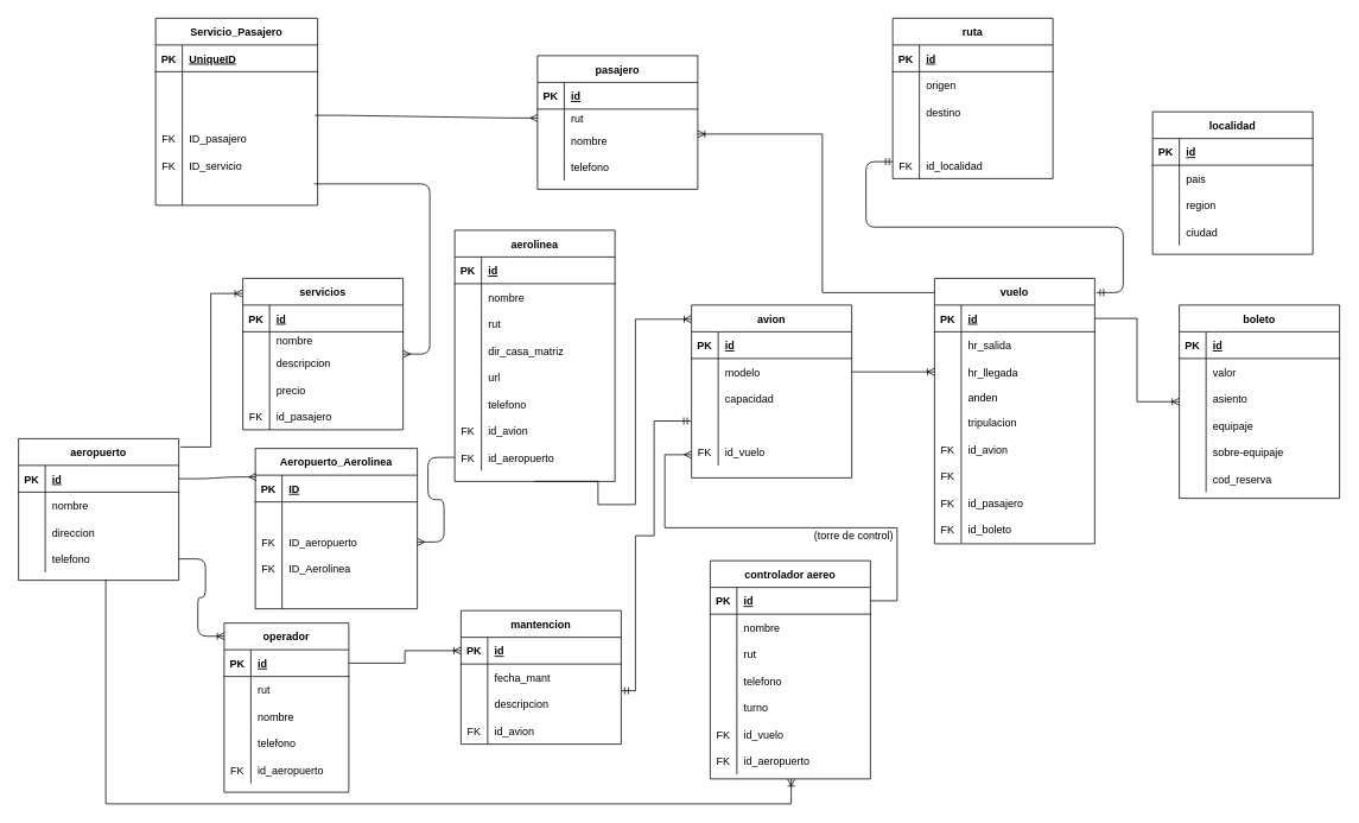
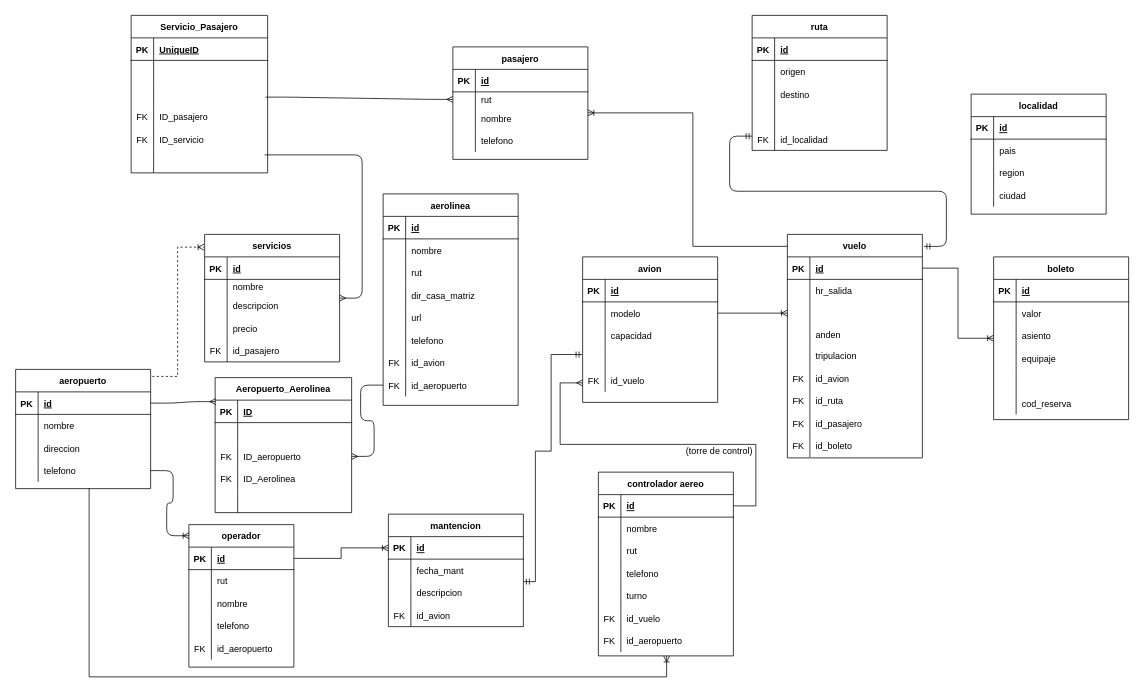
- <mxCell id="2" style="edgeStyle=orthogonalEdgeStyle;rounded=0;orthogonalLoop=1;jettySize=auto;html=1;entryX=-0.004;entryY=0.1;entryDx=0;entryDy=0;entryPerimeter=0;startArrow=none;startFill=0;endArrow=ERoneToMany;endFill=0;exitX=1.012;exitY=0.059;exitDx=0;exitDy=0;exitPerimeter=0;" parent="1" source="3" target="166" edge="1"><mxGeometry relative="1" as="geometry" /></mxCell>
+ <mxCell id="2" style="edgeStyle=orthogonalEdgeStyle;rounded=0;orthogonalLoop=1;jettySize=auto;html=1;entryX=-0.004;entryY=0.1;entryDx=0;entryDy=0;entryPerimeter=0;startArrow=none;startFill=0;endArrow=ERoneToMany;endFill=0;exitX=1.012;exitY=0.059;exitDx=0;exitDy=0;exitPerimeter=0;dashed=1;" parent="1" source="3" target="166" edge="1"><mxGeometry relative="1" as="geometry" /></mxCell>
- <mxCell id="51" value="hr_llegada" style="shape=partialRectangle;connectable=0;fillColor=none;top=0;left=0;bottom=0;right=0;align=left;spacingLeft=6;overflow=hidden;" parent="49" vertex="1"><mxGeometry x="30" width="150" height="30" as="geometry" /></mxCell>
- <mxCell id="198" style="edgeStyle=orthogonalEdgeStyle;rounded=0;orthogonalLoop=1;jettySize=auto;html=1;startArrow=none;startFill=0;endArrow=ERoneToMany;endFill=0;exitX=0.5;exitY=1;exitDx=0;exitDy=0;entryX=-0.001;entryY=0.082;entryDx=0;entryDy=0;entryPerimeter=0;" parent="1" source="16" target="113" edge="1"><mxGeometry relative="1" as="geometry"><mxPoint x="669" y="340" as="sourcePoint" /><mxPoint x="747" y="295" as="targetPoint" /><Array as="points"><mxPoint x="671" y="540" /><mxPoint x="671" y="566" /><mxPoint x="713" y="566" /><mxPoint x="713" y="358" /></Array></mxGeometry></mxCell>
- <mxCell id="216" value="sobre-equipaje" style="shape=partialRectangle;connectable=0;fillColor=none;top=0;left=0;bottom=0;right=0;align=left;spacingLeft=6;overflow=hidden;" parent="214" vertex="1"><mxGeometry x="30" width="150" height="30" as="geometry" /></mxCell>
+ <mxCell id="63" value="id_ruta" style="shape=partialRectangle;connectable=0;fillColor=none;top=0;left=0;bottom=0;right=0;align=left;spacingLeft=6;fontStyle=0;overflow=hidden;" parent="61" vertex="1"><mxGeometry x="30" width="150" height="30" as="geometry" /></mxCell>
